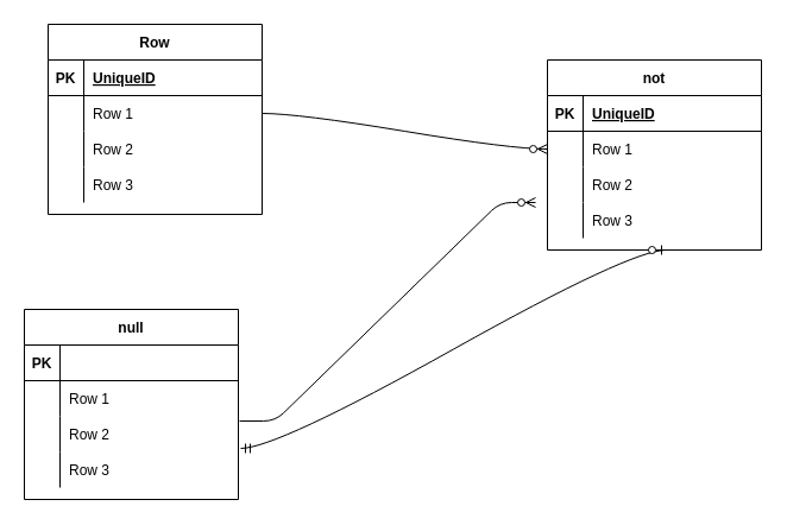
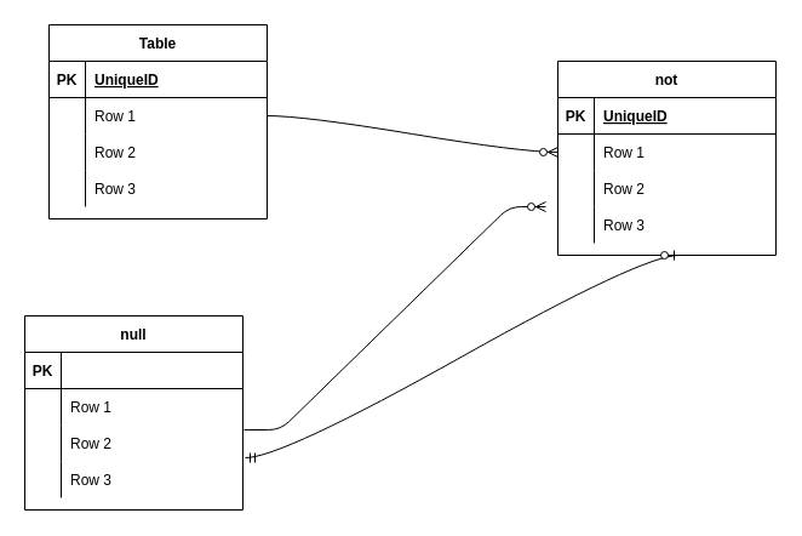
- <mxCell id="3" value="Row" style="shape=table;startSize=30;container=1;collapsible=1;childLayout=tableLayout;fixedRows=1;rowLines=0;fontStyle=1;align=center;resizeLast=1;" parent="1" vertex="1"><mxGeometry x="40" y="20" width="180" height="160" as="geometry" /></mxCell>
+ <mxCell id="3" value="Table" style="shape=table;startSize=30;container=1;collapsible=1;childLayout=tableLayout;fixedRows=1;rowLines=0;fontStyle=1;align=center;resizeLast=1;" parent="1" vertex="1"><mxGeometry x="40" y="20" width="180" height="160" as="geometry" /></mxCell>
